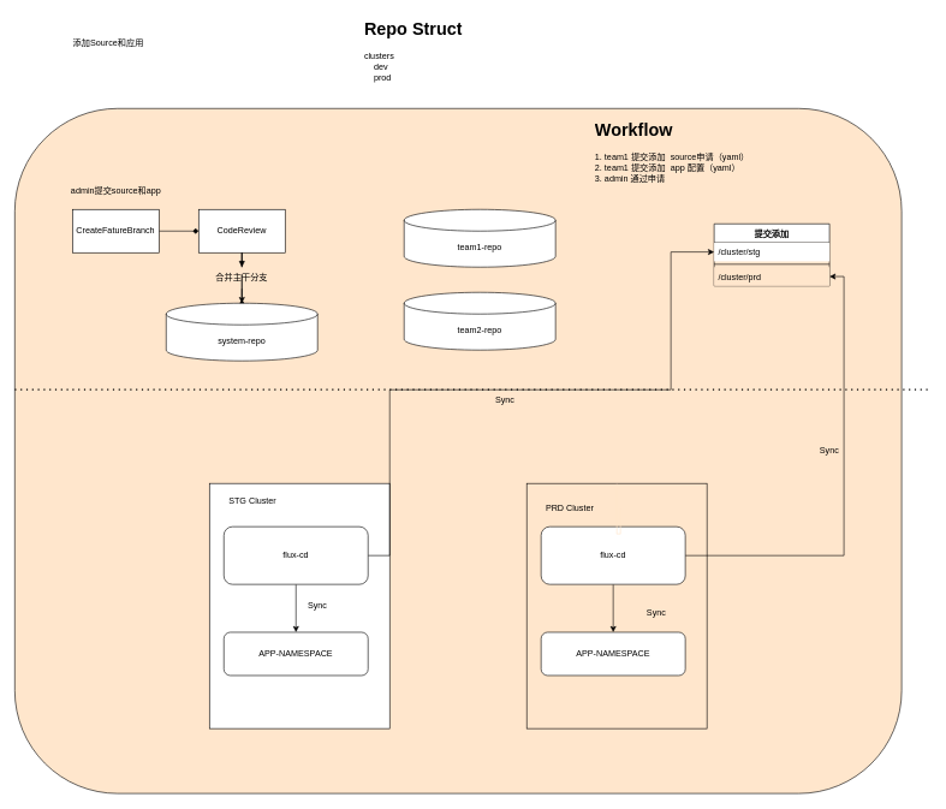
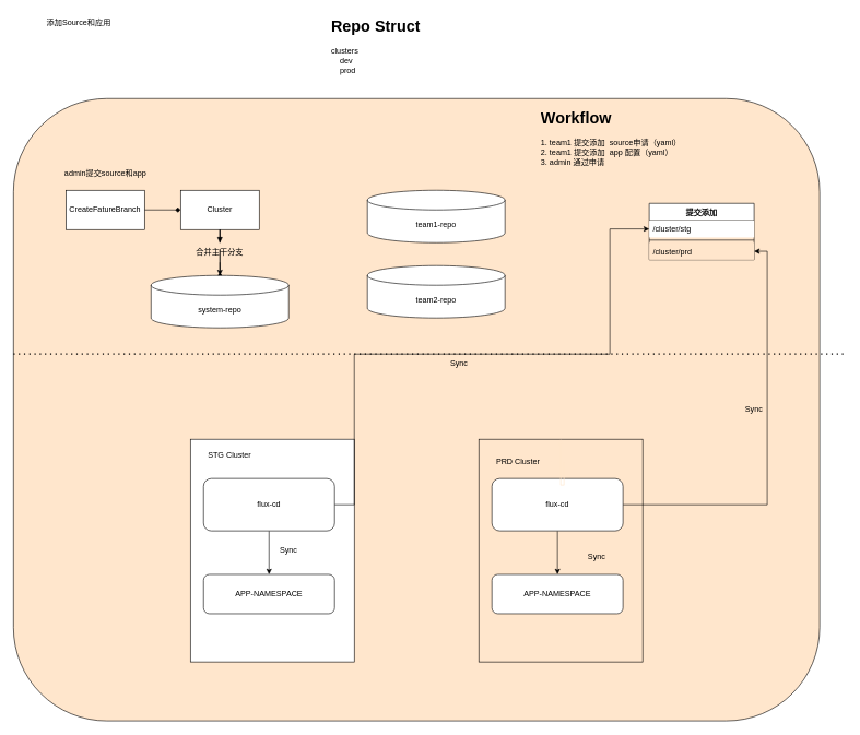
- <mxCell id="4" value="添加Source和应用" style="text;html=1;strokeColor=none;fillColor=none;align=center;verticalAlign=middle;whiteSpace=wrap;rounded=0;" vertex="1" parent="1"><mxGeometry x="60" y="45" width="180" height="30" as="geometry" /></mxCell>
+ <mxCell id="4" value="添加Source和应用" style="text;html=1;strokeColor=none;fillColor=none;align=center;verticalAlign=middle;whiteSpace=wrap;rounded=0;" vertex="1" parent="1"><mxGeometry x="30" y="20" width="180" height="30" as="geometry" /></mxCell>
- <mxCell id="8" value="CodeReview" style="rounded=0;whiteSpace=wrap;html=1;" vertex="1" parent="1"><mxGeometry x="275" y="290" width="120" height="60" as="geometry" /></mxCell>
+ <mxCell id="8" value="Cluster" style="rounded=0;whiteSpace=wrap;html=1;" vertex="1" parent="1"><mxGeometry x="275" y="290" width="120" height="60" as="geometry" /></mxCell>
